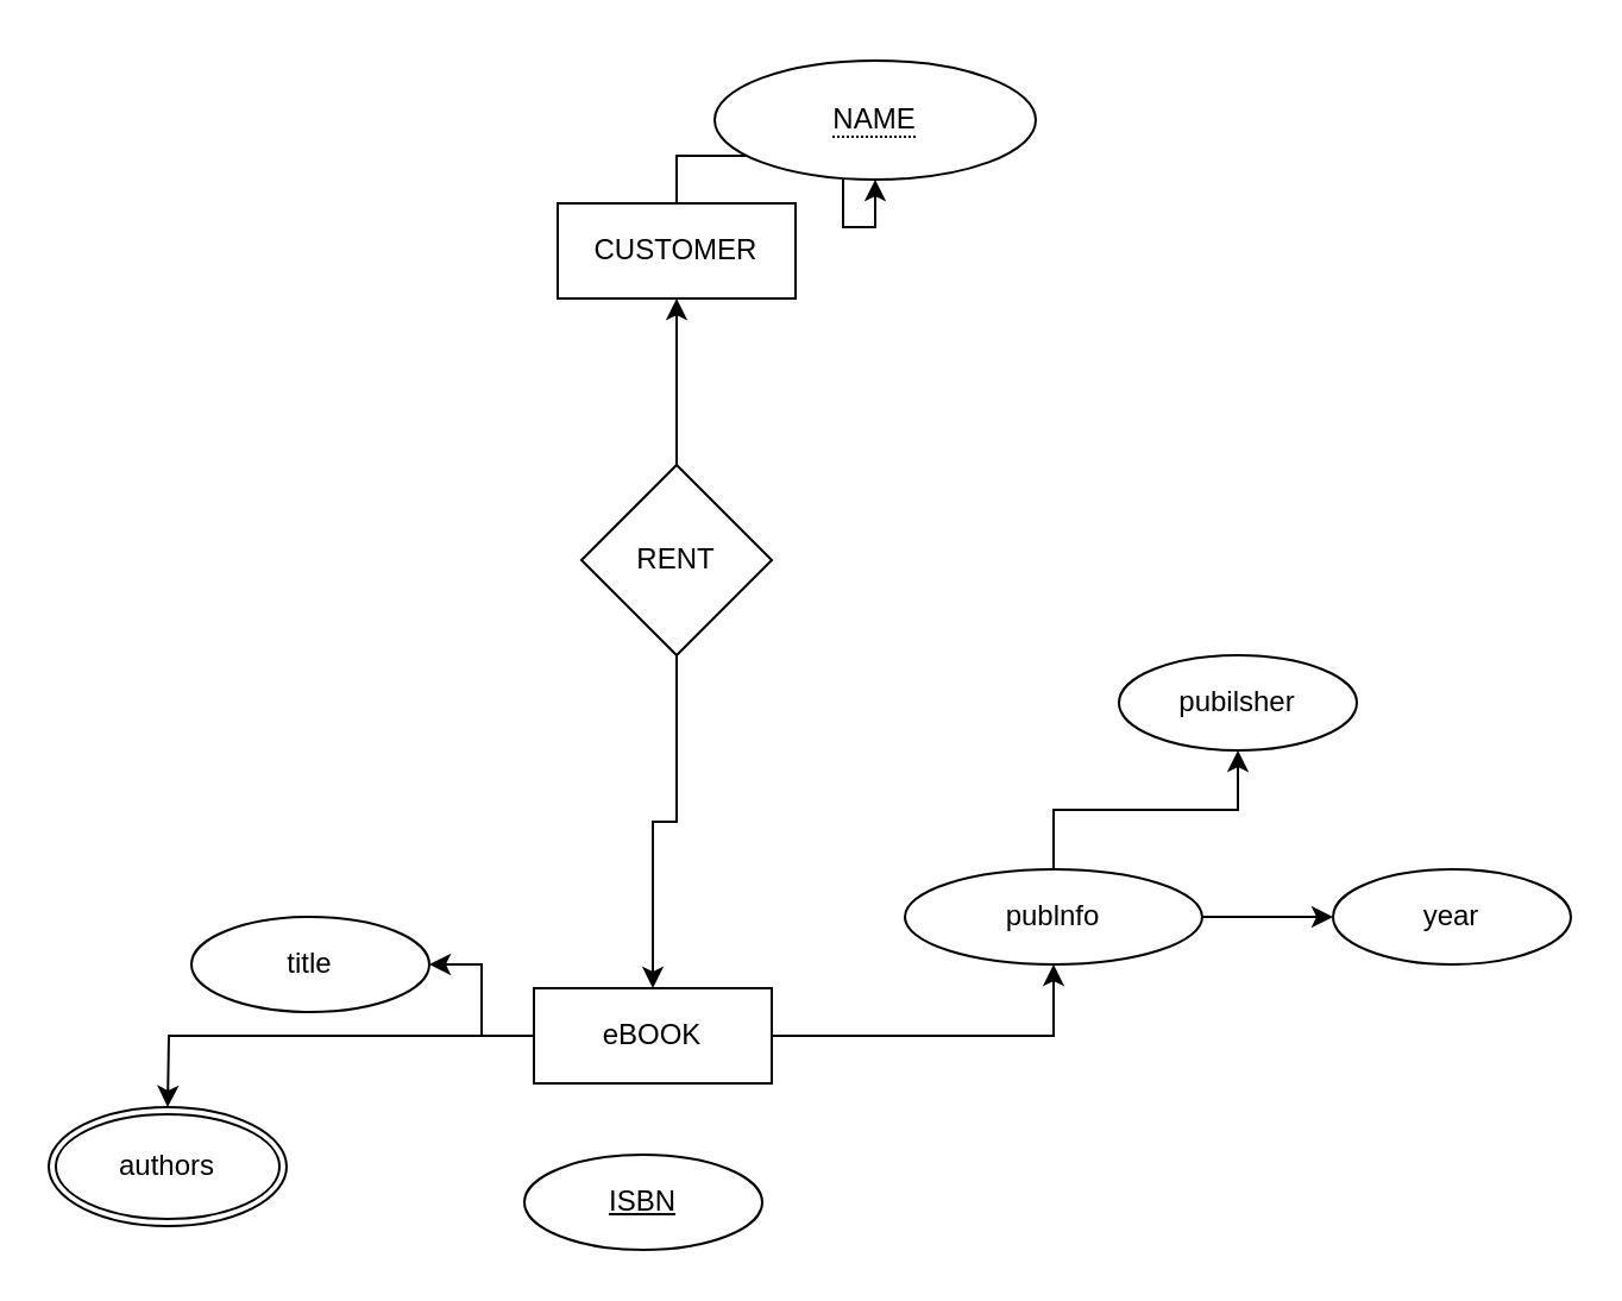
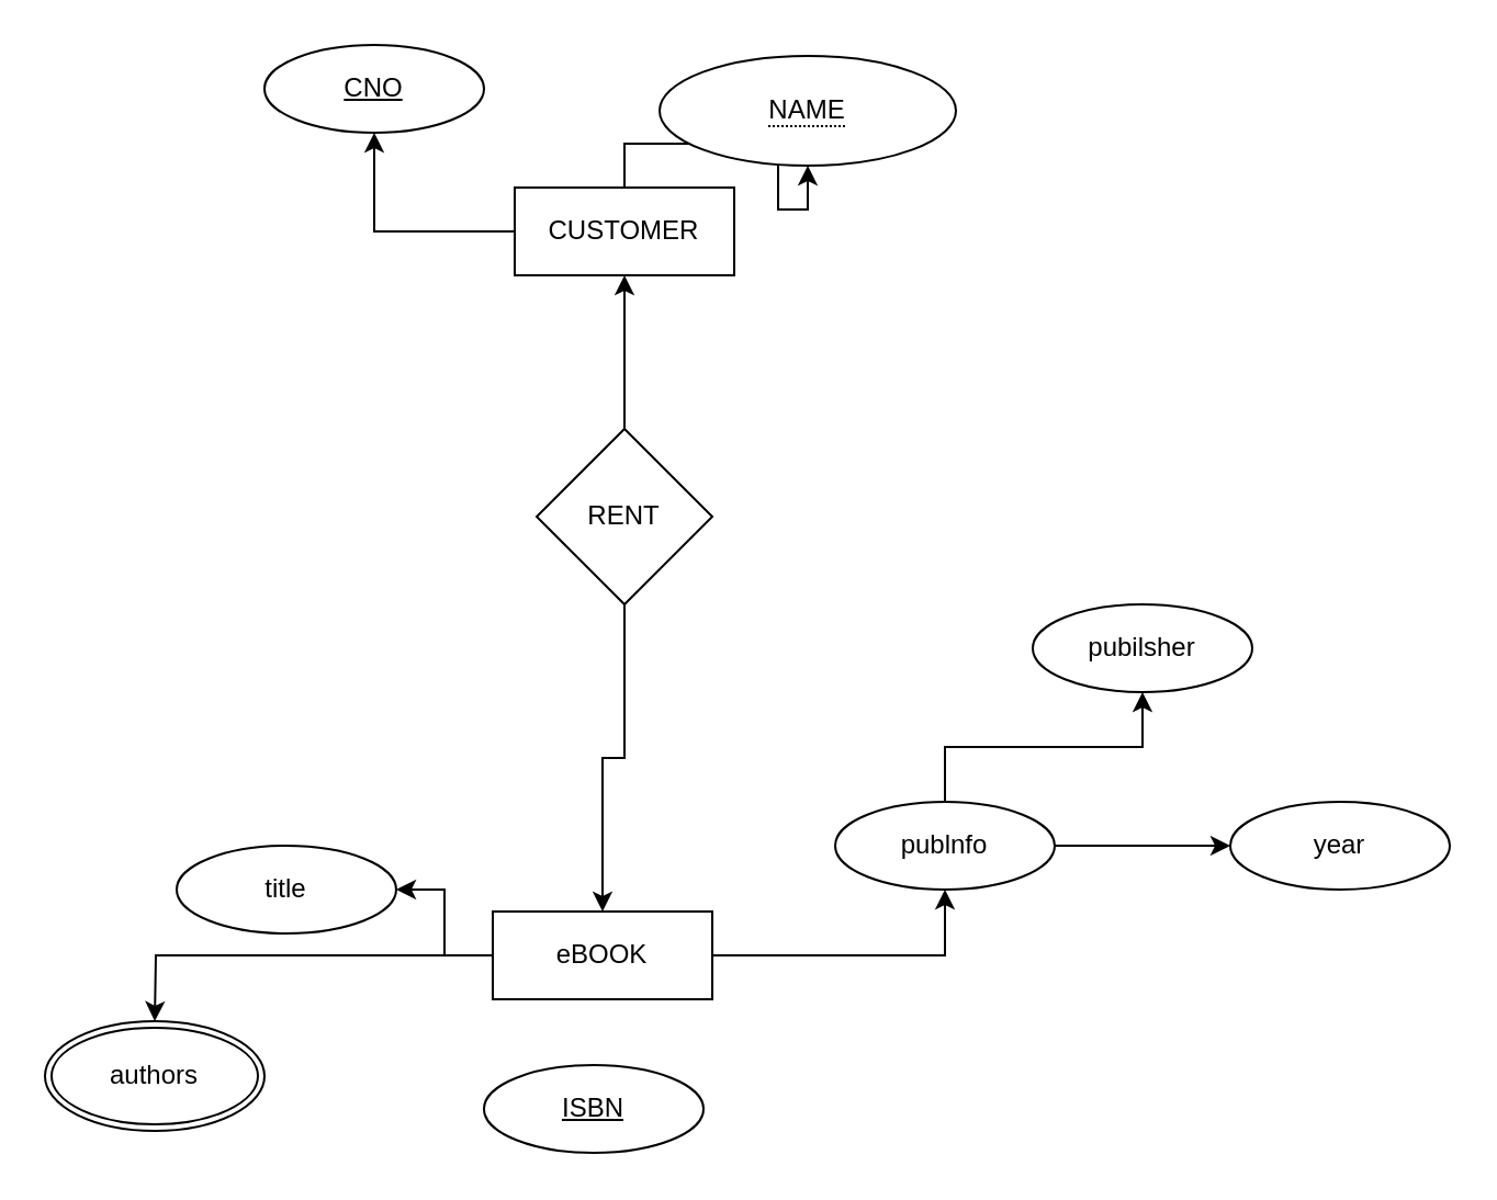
+ <mxCell id="9" value="CNO" style="ellipse;whiteSpace=wrap;html=1;align=center;fontStyle=4;" vertex="1" parent="1"><mxGeometry x="120" y="20" width="100" height="40" as="geometry" /></mxCell>
+ <mxCell id="5" value="" style="edgeStyle=orthogonalEdgeStyle;rounded=0;orthogonalLoop=1;jettySize=auto;html=1;" edge="1" parent="1" source="7" target="9"><mxGeometry relative="1" as="geometry" /></mxCell>
- <mxCell id="18" value="publnfo" style="ellipse;whiteSpace=wrap;html=1;align=center;" vertex="1" parent="1"><mxGeometry x="380" y="365" width="125" height="40" as="geometry" /></mxCell>
+ <mxCell id="18" value="publnfo" style="ellipse;whiteSpace=wrap;html=1;align=center;" vertex="1" parent="1"><mxGeometry x="380" y="365" width="100" height="40" as="geometry" /></mxCell>
